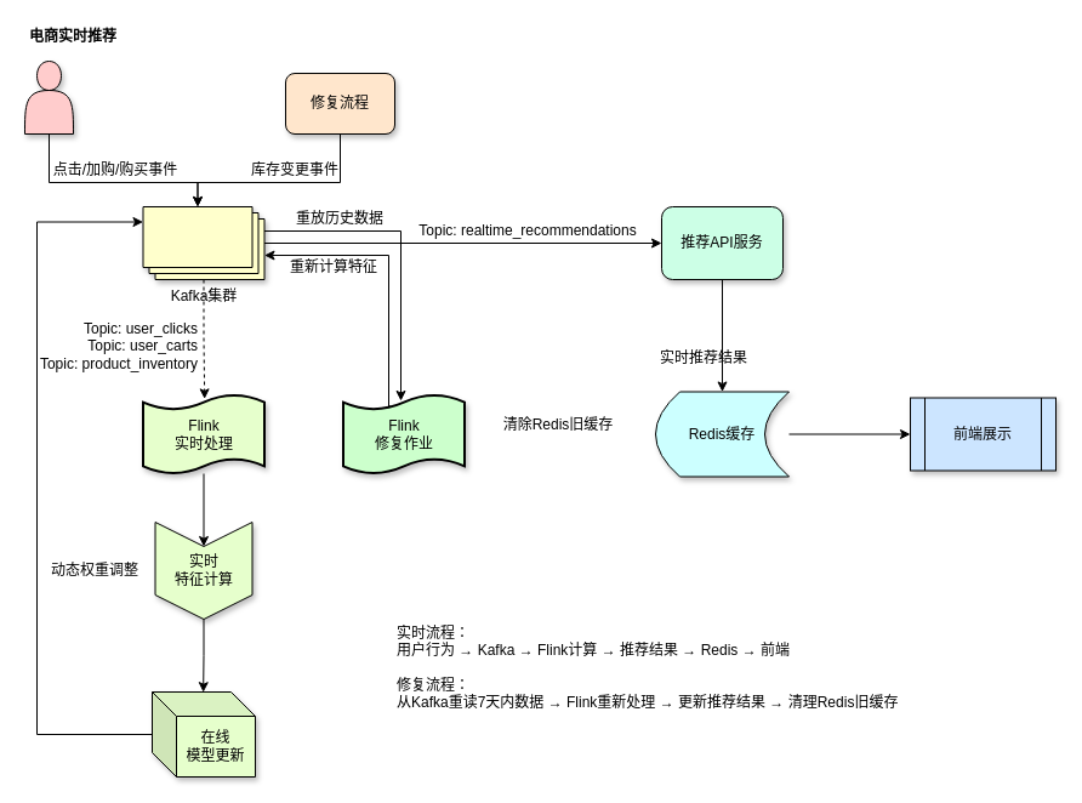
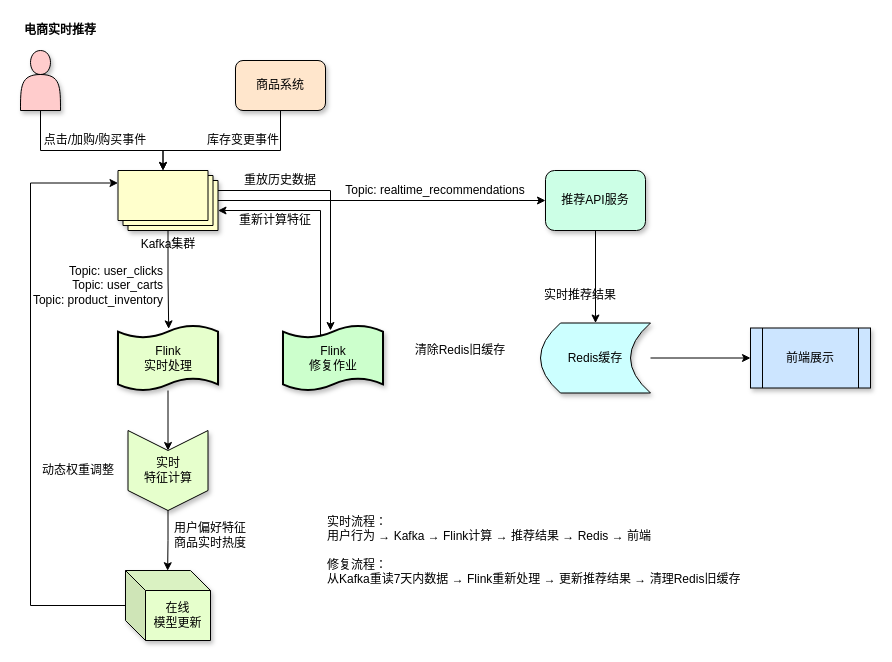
- <mxCell id="6" value="修复流程" style="rounded=1;whiteSpace=wrap;html=1;fillColor=#FFE6CC;shadow=1;" parent="3" vertex="1"><mxGeometry x="215" y="40" width="90" height="50" as="geometry" /></mxCell>
+ <mxCell id="6" value="商品系统" style="rounded=1;whiteSpace=wrap;html=1;fillColor=#FFE6CC;shadow=1;" parent="3" vertex="1"><mxGeometry x="215" y="40" width="90" height="50" as="geometry" /></mxCell>
- <mxCell id="13" style="edgeStyle=orthogonalEdgeStyle;rounded=0;orthogonalLoop=1;jettySize=auto;html=1;entryX=0.507;entryY=0.052;entryDx=0;entryDy=0;entryPerimeter=0;dashed=1;" parent="3" source="8" target="12" edge="1"><mxGeometry relative="1" as="geometry"><mxPoint x="140" y="240" as="sourcePoint" /></mxGeometry></mxCell>
+ <mxCell id="13" style="edgeStyle=orthogonalEdgeStyle;rounded=0;orthogonalLoop=1;jettySize=auto;html=1;entryX=0.507;entryY=0.052;entryDx=0;entryDy=0;entryPerimeter=0;" parent="3" source="8" target="12" edge="1"><mxGeometry relative="1" as="geometry"><mxPoint x="140" y="240" as="sourcePoint" /></mxGeometry></mxCell>
+ <mxCell id="18" value="用户偏好特征&lt;br&gt;商品实时热度" style="text;strokeColor=none;align=center;fillColor=none;html=1;verticalAlign=middle;whiteSpace=wrap;rounded=0;" parent="3" vertex="1"><mxGeometry x="150" y="500" width="80" height="30" as="geometry" /></mxCell>
